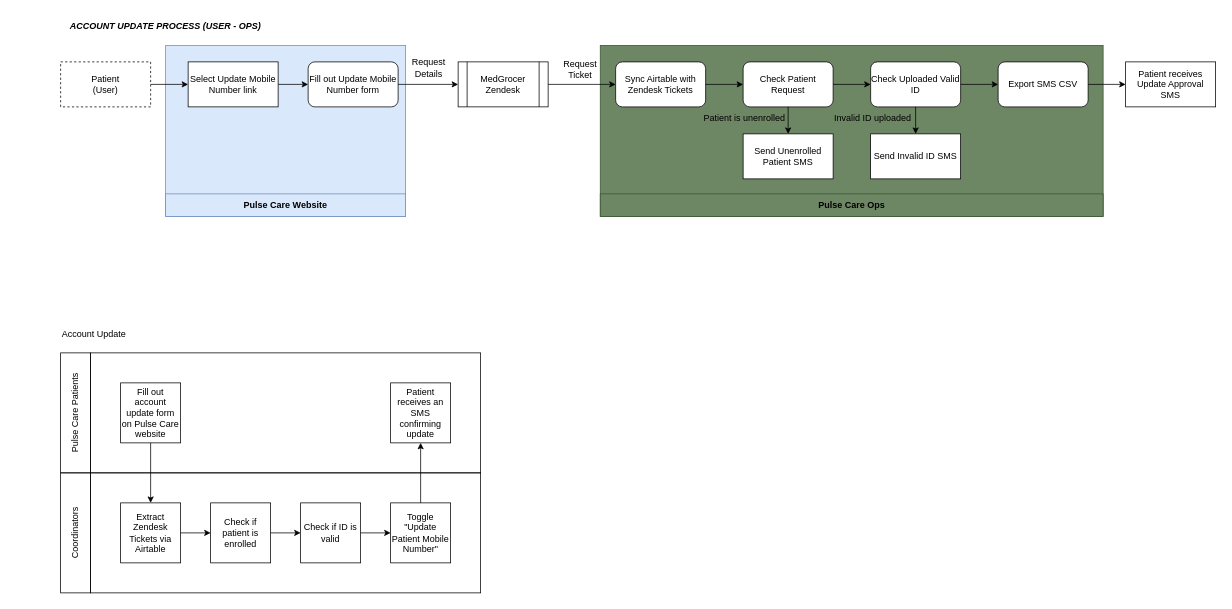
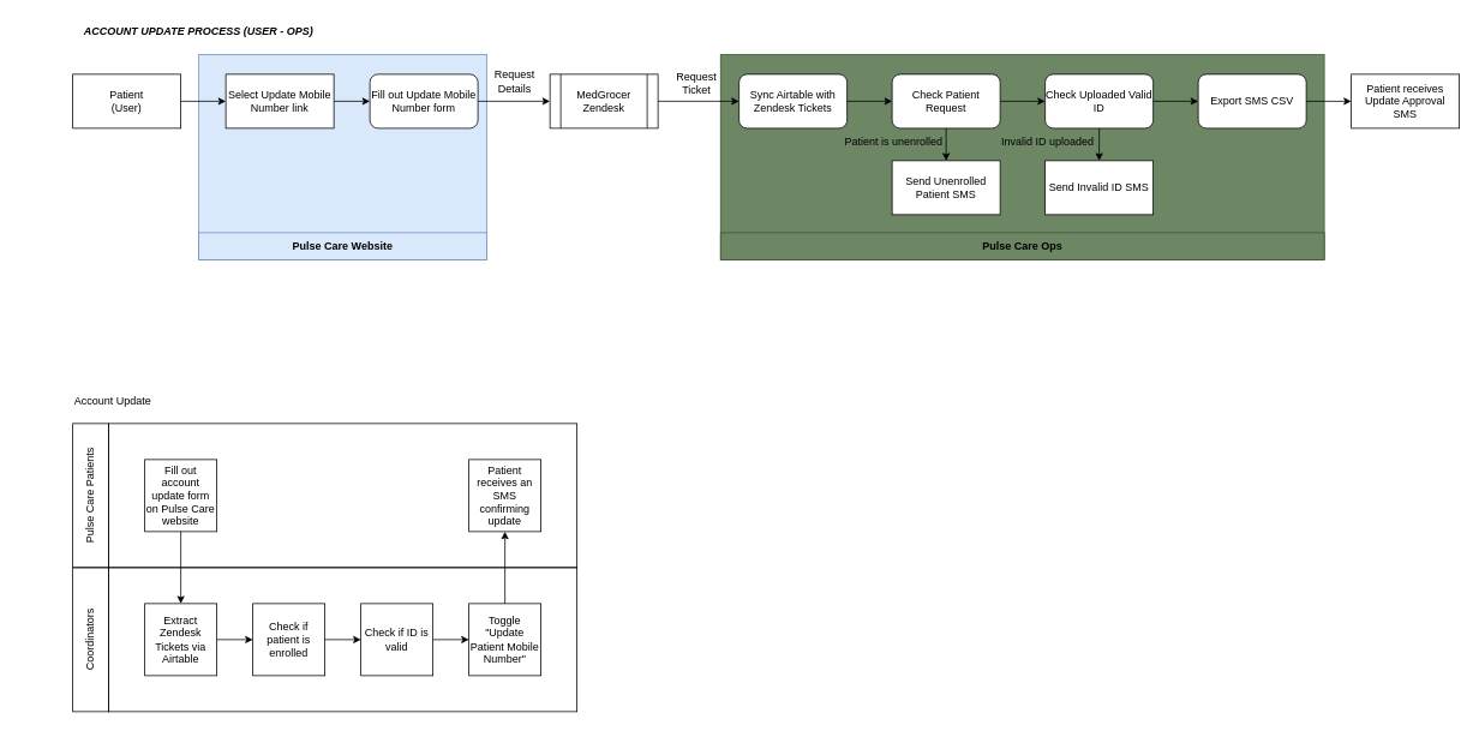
- <mxCell id="22" value="Patient&lt;br&gt;(User)" style="rounded=0;whiteSpace=wrap;html=1;dashed=1;" vertex="1" parent="19"><mxGeometry y="22" width="120" height="60" as="geometry" /></mxCell>
+ <mxCell id="22" value="Patient&lt;br&gt;(User)" style="rounded=0;whiteSpace=wrap;html=1;" vertex="1" parent="19"><mxGeometry y="22" width="120" height="60" as="geometry" /></mxCell>
